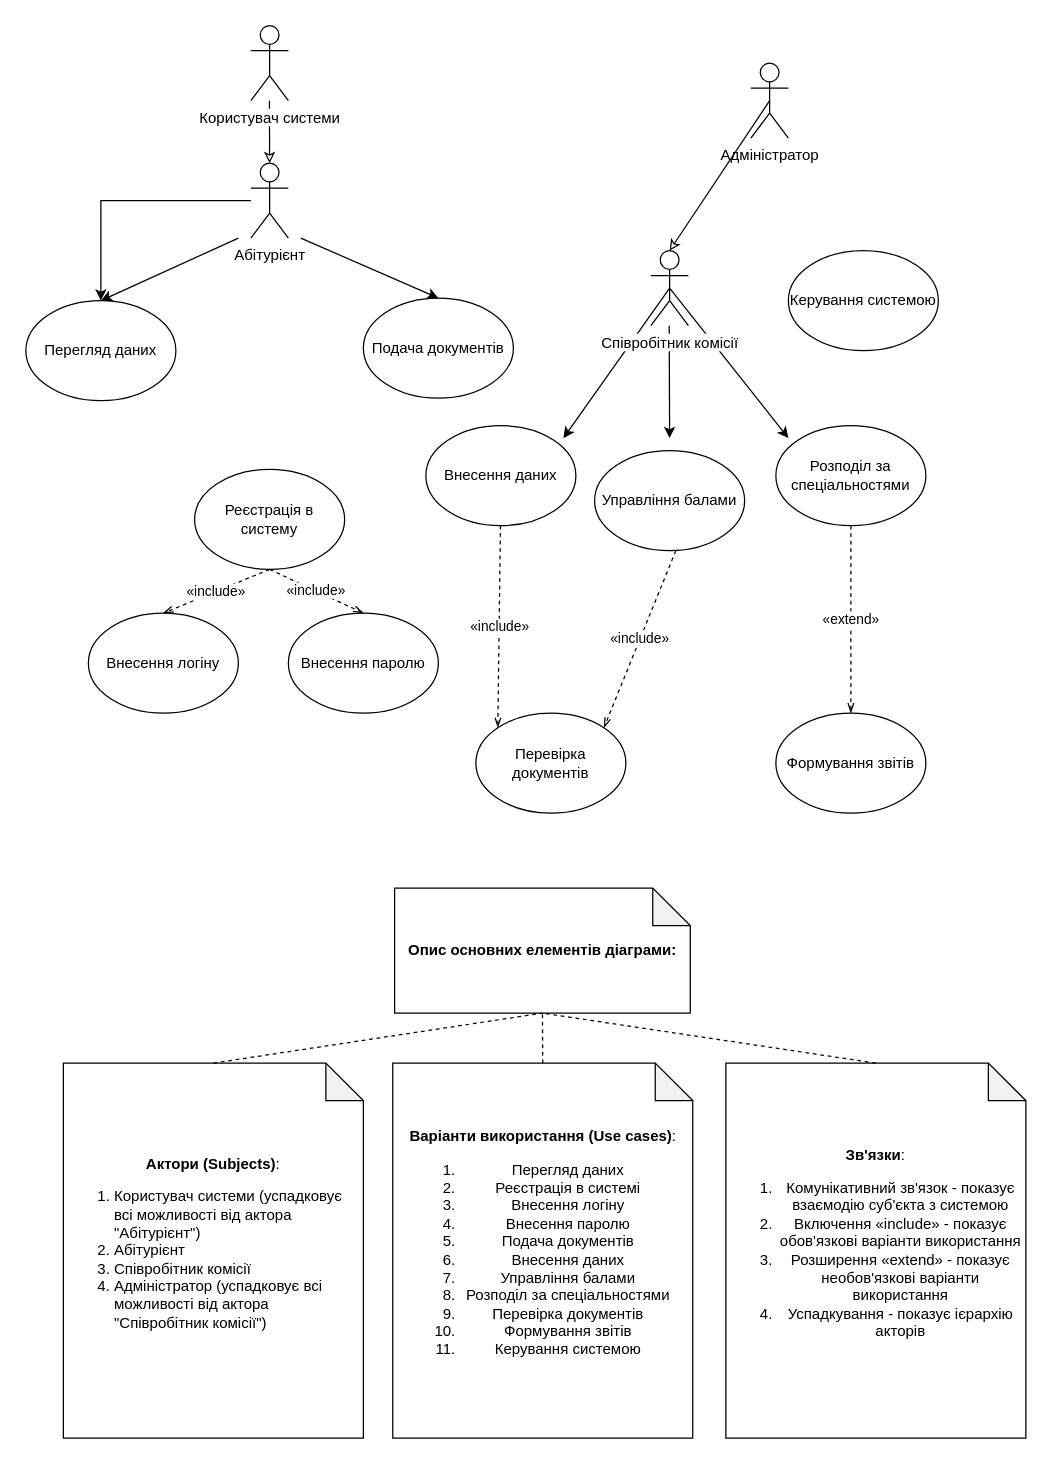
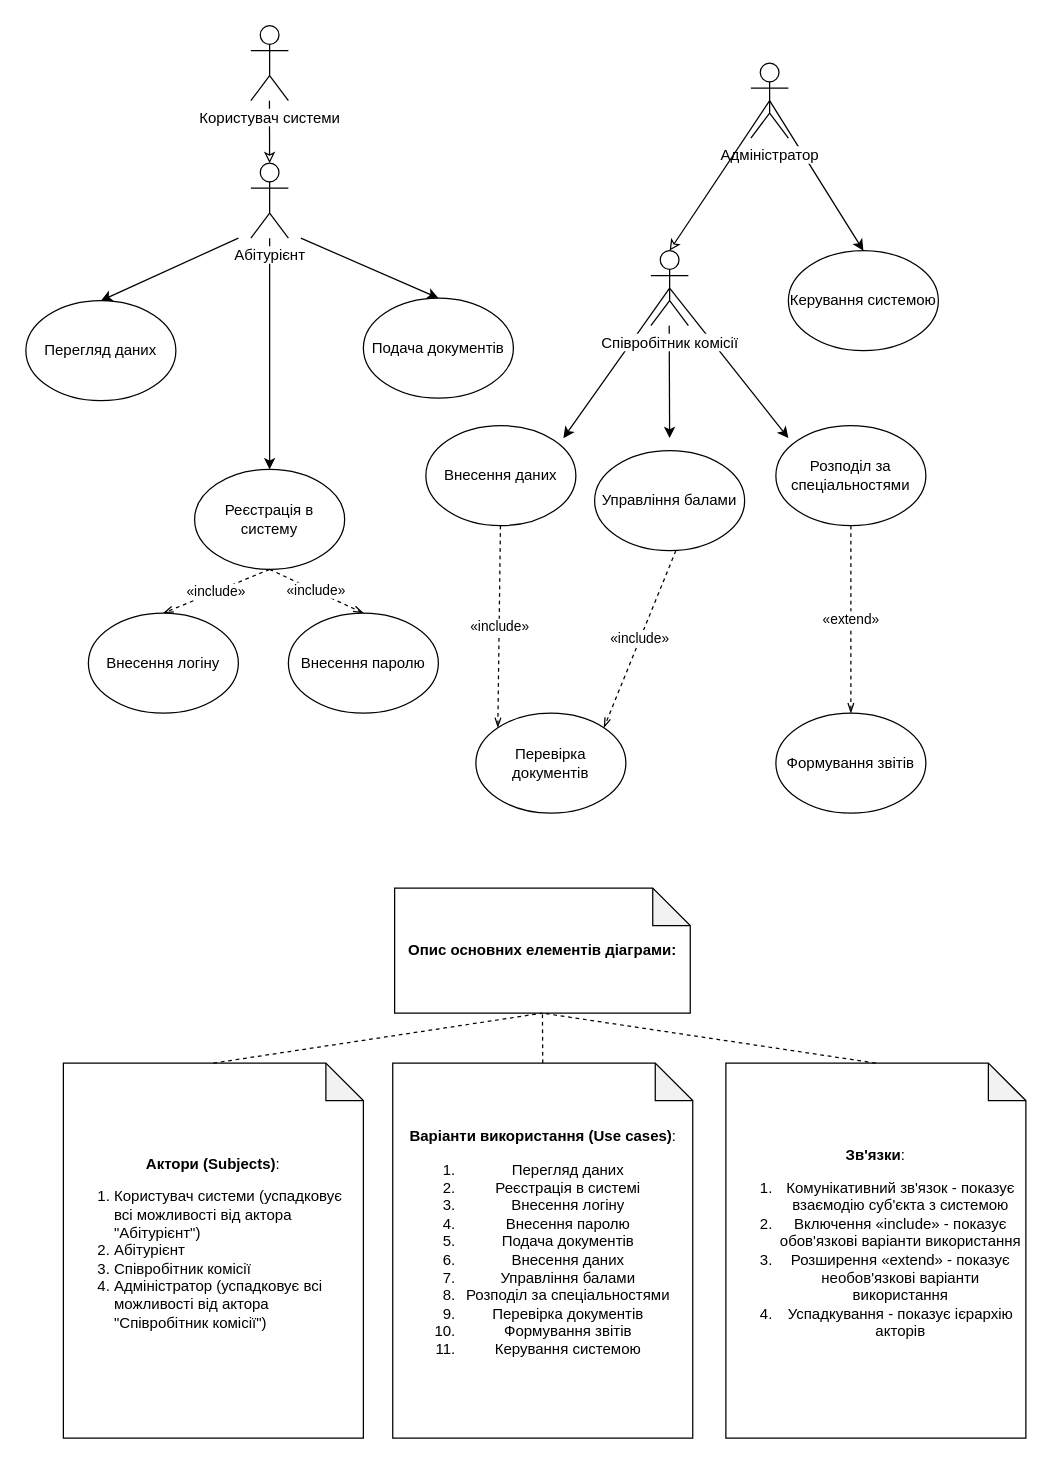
- <mxCell id="5" value="" style="edgeStyle=orthogonalEdgeStyle;rounded=0;orthogonalLoop=1;jettySize=auto;html=1;" edge="1" parent="1" source="7" target="34"><mxGeometry relative="1" as="geometry" /></mxCell>
+ <mxCell id="5" value="" style="edgeStyle=orthogonalEdgeStyle;rounded=0;orthogonalLoop=1;jettySize=auto;html=1;" edge="1" parent="1" source="7" target="4"><mxGeometry relative="1" as="geometry" /></mxCell>
+ <mxCell id="2" value="" style="endArrow=classic;html=1;rounded=0;entryX=0.5;entryY=0;entryDx=0;entryDy=0;exitX=0.5;exitY=0.5;exitDx=0;exitDy=0;exitPerimeter=0;" edge="1" parent="1" source="6" target="3"><mxGeometry width="50" height="50" relative="1" as="geometry"><mxPoint x="640" y="110" as="sourcePoint" /><mxPoint x="620" y="200" as="targetPoint" /></mxGeometry></mxCell>
